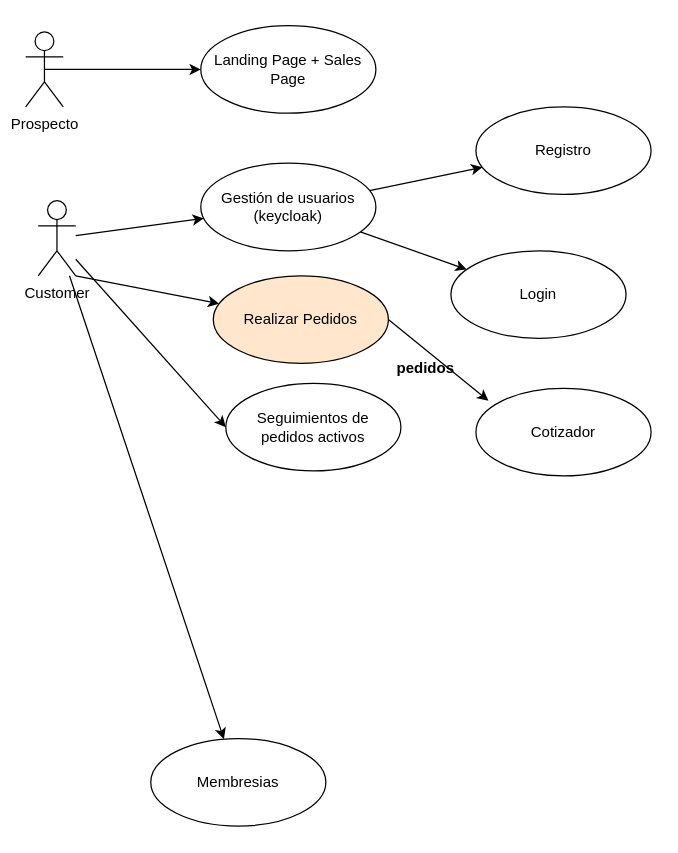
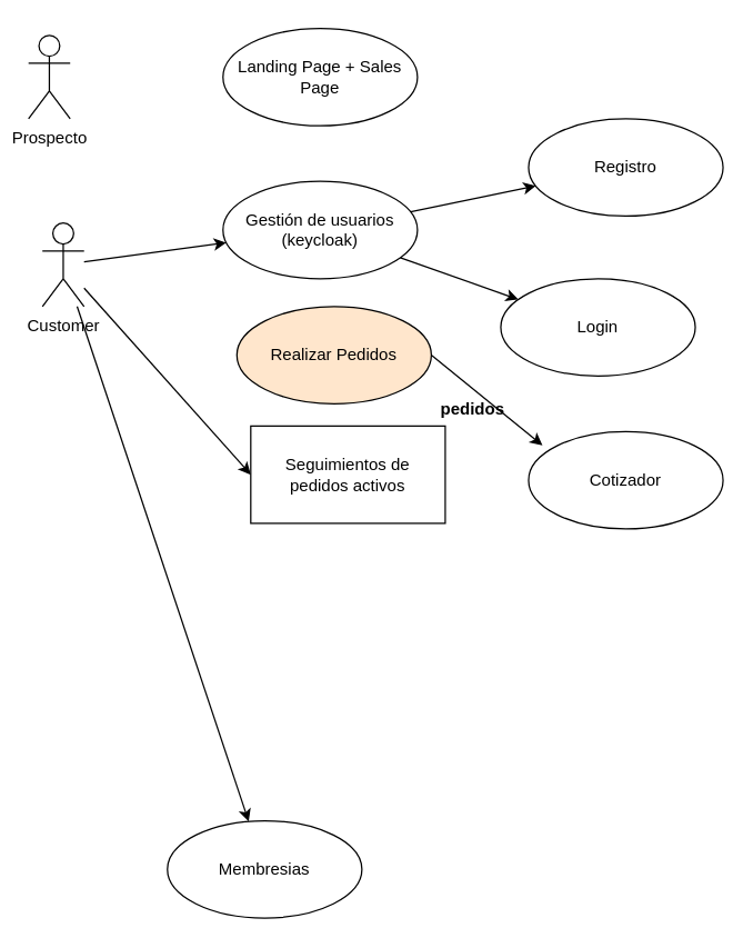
- <mxCell id="5" style="edgeStyle=none;html=1;exitX=0.5;exitY=0.5;exitDx=0;exitDy=0;exitPerimeter=0;" parent="1" source="6" target="7" edge="1"><mxGeometry relative="1" as="geometry" /></mxCell>
- <mxCell id="9" style="edgeStyle=none;sketch=0;html=1;exitX=1;exitY=1;exitDx=0;exitDy=0;exitPerimeter=0;shadow=0;" parent="1" source="12" target="16" edge="1"><mxGeometry relative="1" as="geometry" /></mxCell>
- <mxCell id="19" value="Seguimientos de &lt;br&gt;pedidos activos" style="ellipse;whiteSpace=wrap;html=1;" parent="1" vertex="1"><mxGeometry x="180" y="306" width="140" height="70" as="geometry" /></mxCell>
+ <mxCell id="19" value="Seguimientos de &lt;br&gt;pedidos activos" style="whiteSpace=wrap;html=1;rounded=0;" parent="1" vertex="1"><mxGeometry x="180" y="306" width="140" height="70" as="geometry" /></mxCell>
